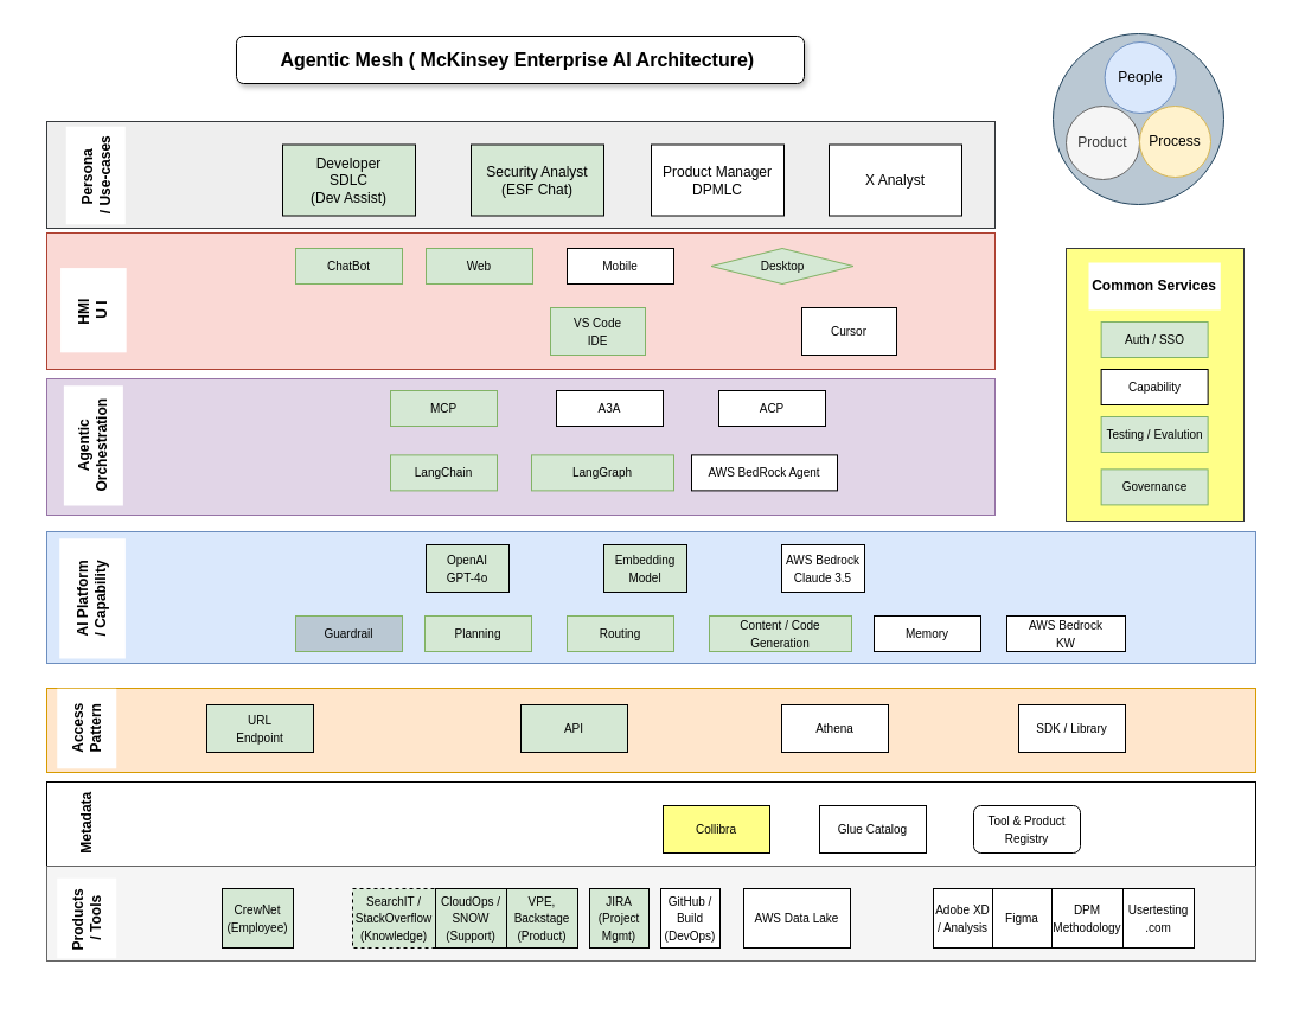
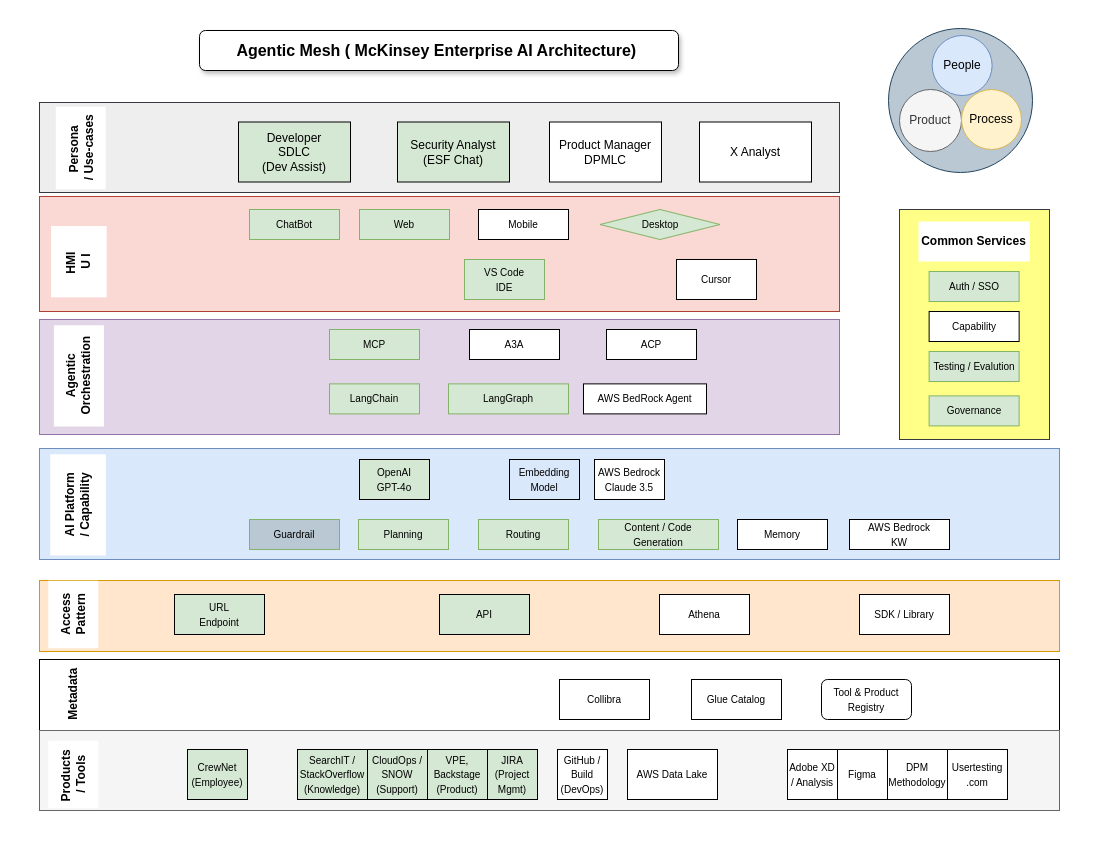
- <mxCell id="34" value="&lt;span style=&quot;font-size: 10px;&quot;&gt;Embedding&lt;/span&gt;&lt;div&gt;&lt;span style=&quot;font-size: 10px;&quot;&gt;Model&lt;/span&gt;&lt;/div&gt;" style="rounded=0;whiteSpace=wrap;html=1;fillColor=#D5E8D4;fillStyle=solid;" vertex="1" parent="1"><mxGeometry x="509" y="459" width="70" height="40" as="geometry" /></mxCell>
+ <mxCell id="34" value="&lt;span style=&quot;font-size: 10px;&quot;&gt;Embedding&lt;/span&gt;&lt;div&gt;&lt;span style=&quot;font-size: 10px;&quot;&gt;Model&lt;/span&gt;&lt;/div&gt;" style="rounded=0;whiteSpace=wrap;html=1;fillColor=#dae8fc;fillStyle=solid;" vertex="1" parent="1"><mxGeometry x="509" y="459" width="70" height="40" as="geometry" /></mxCell>
- <mxCell id="33" value="&lt;span style=&quot;font-size: 10px;&quot;&gt;AWS Bedrock&lt;/span&gt;&lt;div&gt;&lt;span style=&quot;font-size: 10px;&quot;&gt;Claude 3.5&lt;/span&gt;&lt;/div&gt;" style="rounded=0;whiteSpace=wrap;html=1;" vertex="1" parent="1"><mxGeometry x="659" y="459" width="70" height="40" as="geometry" /></mxCell>
+ <mxCell id="33" value="&lt;span style=&quot;font-size: 10px;&quot;&gt;AWS Bedrock&lt;/span&gt;&lt;div&gt;&lt;span style=&quot;font-size: 10px;&quot;&gt;Claude 3.5&lt;/span&gt;&lt;/div&gt;" style="rounded=0;whiteSpace=wrap;html=1;" vertex="1" parent="1"><mxGeometry x="594" y="459" width="70" height="40" as="geometry" /></mxCell>
- <mxCell id="26" value="&lt;span style=&quot;font-size: 10px;&quot;&gt;Collibra&lt;/span&gt;" style="rounded=0;whiteSpace=wrap;html=1;fillColor=#ffff88;" vertex="1" parent="1"><mxGeometry x="559" y="679" width="90" height="40" as="geometry" /></mxCell>
+ <mxCell id="26" value="&lt;span style=&quot;font-size: 10px;&quot;&gt;Collibra&lt;/span&gt;" style="rounded=0;whiteSpace=wrap;html=1;" vertex="1" parent="1"><mxGeometry x="559" y="679" width="90" height="40" as="geometry" /></mxCell>
- <mxCell id="13" value="&lt;span style=&quot;font-size: 10px;&quot;&gt;SearchIT / StackOverflow&lt;/span&gt;&lt;div&gt;&lt;span style=&quot;font-size: 10px;&quot;&gt;(Knowledge)&lt;/span&gt;&lt;/div&gt;" style="rounded=0;whiteSpace=wrap;html=1;fillColor=#D5E8D4;fillStyle=solid;dashed=1;" vertex="1" parent="1"><mxGeometry x="297" y="749" width="70" height="50" as="geometry" /></mxCell>
+ <mxCell id="13" value="&lt;span style=&quot;font-size: 10px;&quot;&gt;SearchIT / StackOverflow&lt;/span&gt;&lt;div&gt;&lt;span style=&quot;font-size: 10px;&quot;&gt;(Knowledge)&lt;/span&gt;&lt;/div&gt;" style="rounded=0;whiteSpace=wrap;html=1;fillColor=#D5E8D4;fillStyle=solid;" vertex="1" parent="1"><mxGeometry x="297" y="749" width="70" height="50" as="geometry" /></mxCell>
- <mxCell id="16" value="&lt;span style=&quot;font-size: 10px;&quot;&gt;JIRA&lt;/span&gt;&lt;div&gt;&lt;span style=&quot;font-size: 10px;&quot;&gt;(Project Mgmt)&lt;/span&gt;&lt;/div&gt;" style="rounded=0;whiteSpace=wrap;html=1;fillColor=#D5E8D4;fillStyle=solid;" vertex="1" parent="1"><mxGeometry x="497" y="749" width="50" height="50" as="geometry" /></mxCell>
+ <mxCell id="16" value="&lt;span style=&quot;font-size: 10px;&quot;&gt;JIRA&lt;/span&gt;&lt;div&gt;&lt;span style=&quot;font-size: 10px;&quot;&gt;(Project Mgmt)&lt;/span&gt;&lt;/div&gt;" style="rounded=0;whiteSpace=wrap;html=1;fillColor=#D5E8D4;fillStyle=solid;" vertex="1" parent="1"><mxGeometry x="487" y="749" width="50" height="50" as="geometry" /></mxCell>
